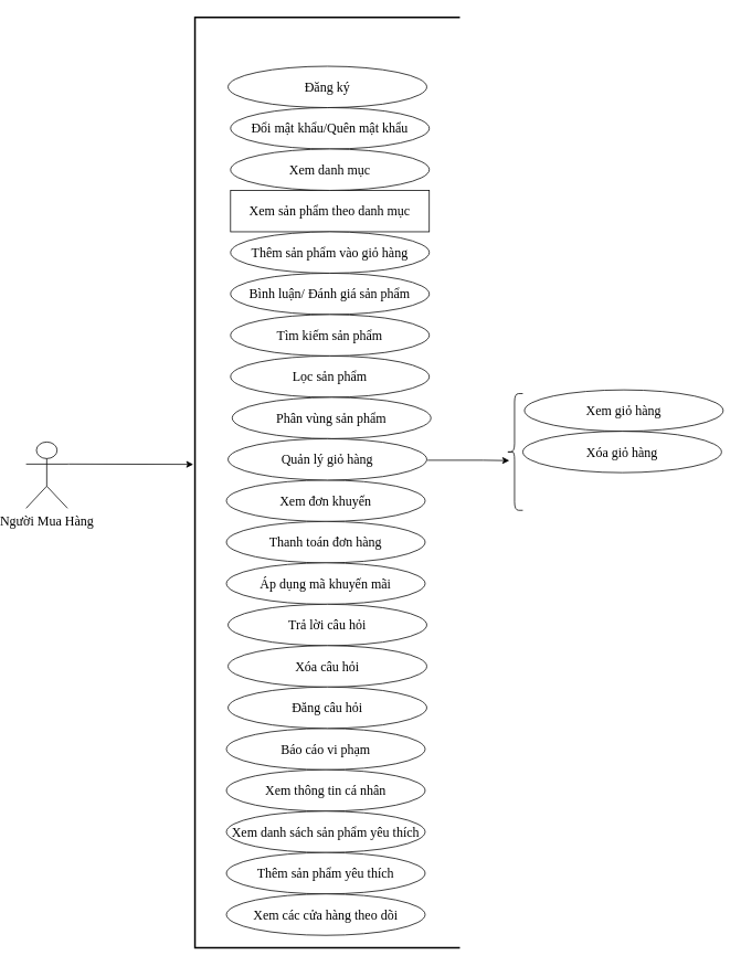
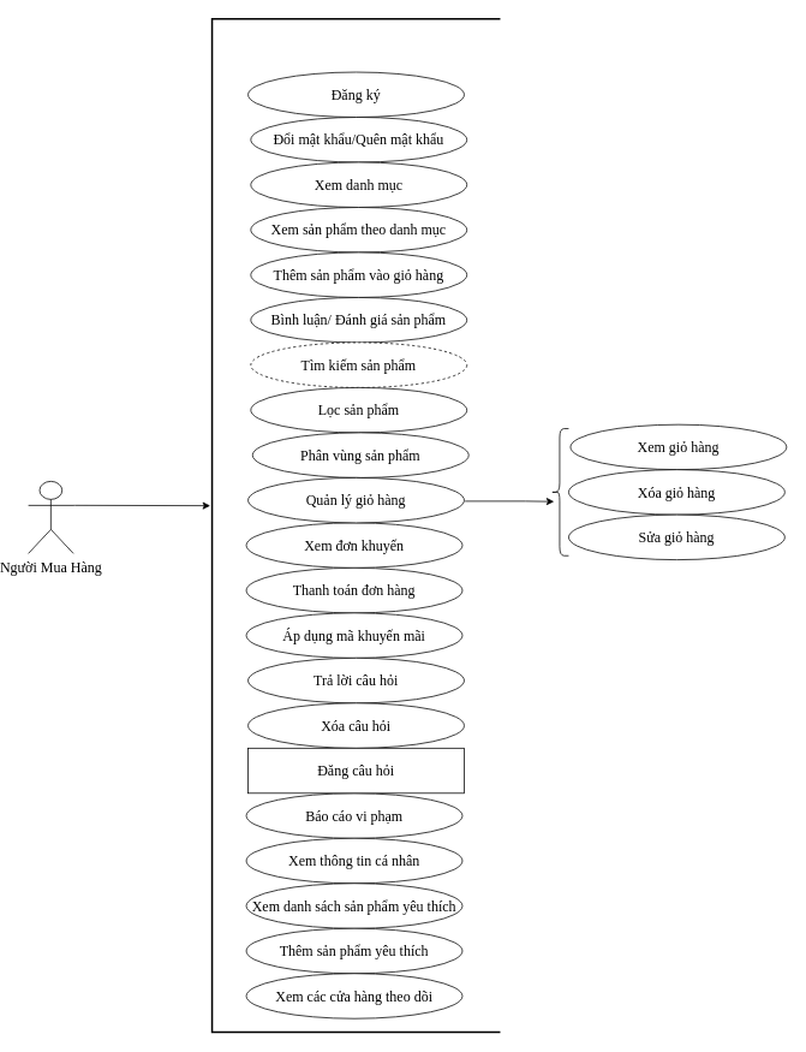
- <mxCell id="7" value="Xem sản phẩm theo danh mục" style="whiteSpace=wrap;html=1;fontFamily=Times New Roman;fontSize=16;rounded=0;" parent="1" vertex="1"><mxGeometry x="267" y="229" width="240" height="50" as="geometry" /></mxCell>
+ <mxCell id="7" value="Xem sản phẩm theo danh mục" style="ellipse;whiteSpace=wrap;html=1;fontFamily=Times New Roman;fontSize=16;" parent="1" vertex="1"><mxGeometry x="267" y="229" width="240" height="50" as="geometry" /></mxCell>
- <mxCell id="11" value="Tìm kiếm sản phẩm" style="ellipse;whiteSpace=wrap;html=1;fontFamily=Times New Roman;fontSize=16;" parent="1" vertex="1"><mxGeometry x="267" y="379" width="240" height="50" as="geometry" /></mxCell>
+ <mxCell id="11" value="Tìm kiếm sản phẩm" style="ellipse;whiteSpace=wrap;html=1;fontFamily=Times New Roman;fontSize=16;dashed=1;" parent="1" vertex="1"><mxGeometry x="267" y="379" width="240" height="50" as="geometry" /></mxCell>
+ <mxCell id="24" value="Sửa giỏ hàng" style="ellipse;whiteSpace=wrap;html=1;fontFamily=Times New Roman;fontSize=16;" vertex="1" parent="1"><mxGeometry x="620" y="570" width="240" height="50" as="geometry" /></mxCell>
- <mxCell id="29" value="Đăng câu hỏi" style="ellipse;whiteSpace=wrap;html=1;fontFamily=Times New Roman;fontSize=16;" vertex="1" parent="1"><mxGeometry x="264" y="829" width="240" height="50" as="geometry" /></mxCell>
+ <mxCell id="29" value="Đăng câu hỏi" style="whiteSpace=wrap;html=1;fontFamily=Times New Roman;fontSize=16;rounded=0;" vertex="1" parent="1"><mxGeometry x="264" y="829" width="240" height="50" as="geometry" /></mxCell>
